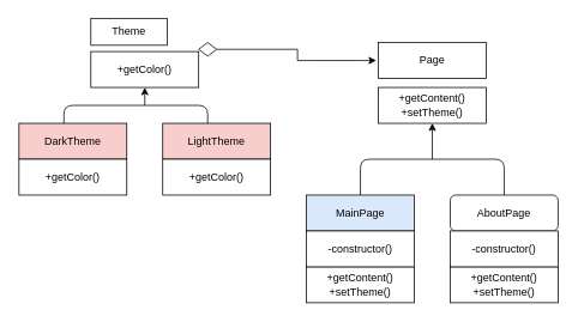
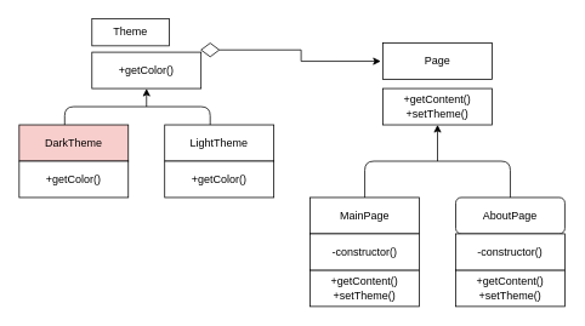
- <mxCell id="6" value="LightTheme" style="rounded=0;whiteSpace=wrap;html=1;fillColor=#f8cecc;" vertex="1" parent="1"><mxGeometry x="180" y="137" width="120" height="40" as="geometry" /></mxCell>
+ <mxCell id="6" value="LightTheme" style="rounded=0;whiteSpace=wrap;html=1;" vertex="1" parent="1"><mxGeometry x="180" y="137" width="120" height="40" as="geometry" /></mxCell>
- <mxCell id="3" value="MainPage" style="rounded=0;whiteSpace=wrap;html=1;fillColor=#dae8fc;" vertex="1" parent="1"><mxGeometry x="340" y="217" width="120" height="40" as="geometry" /></mxCell>
+ <mxCell id="3" value="MainPage" style="rounded=0;whiteSpace=wrap;html=1;" vertex="1" parent="1"><mxGeometry x="340" y="217" width="120" height="40" as="geometry" /></mxCell>
